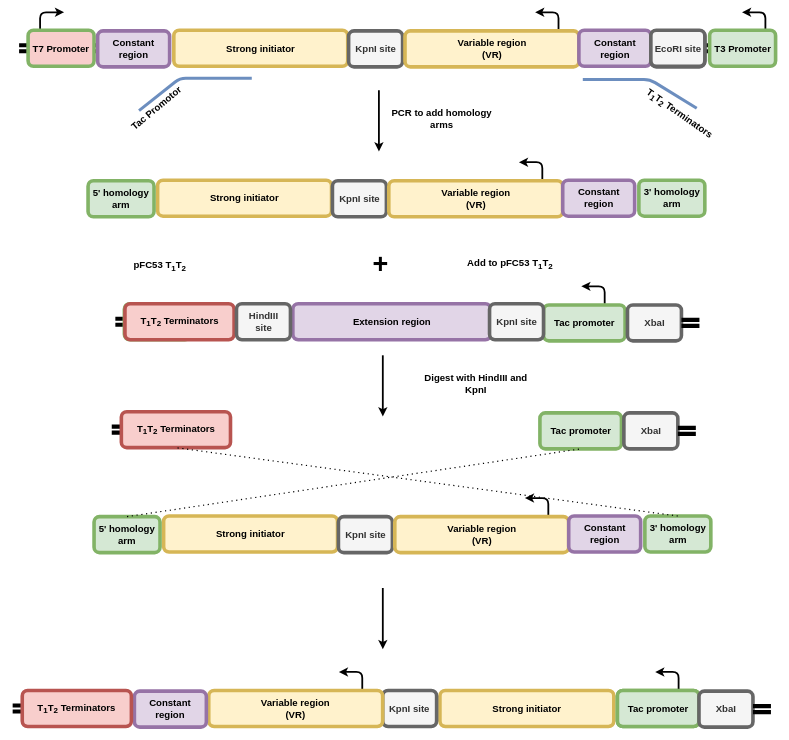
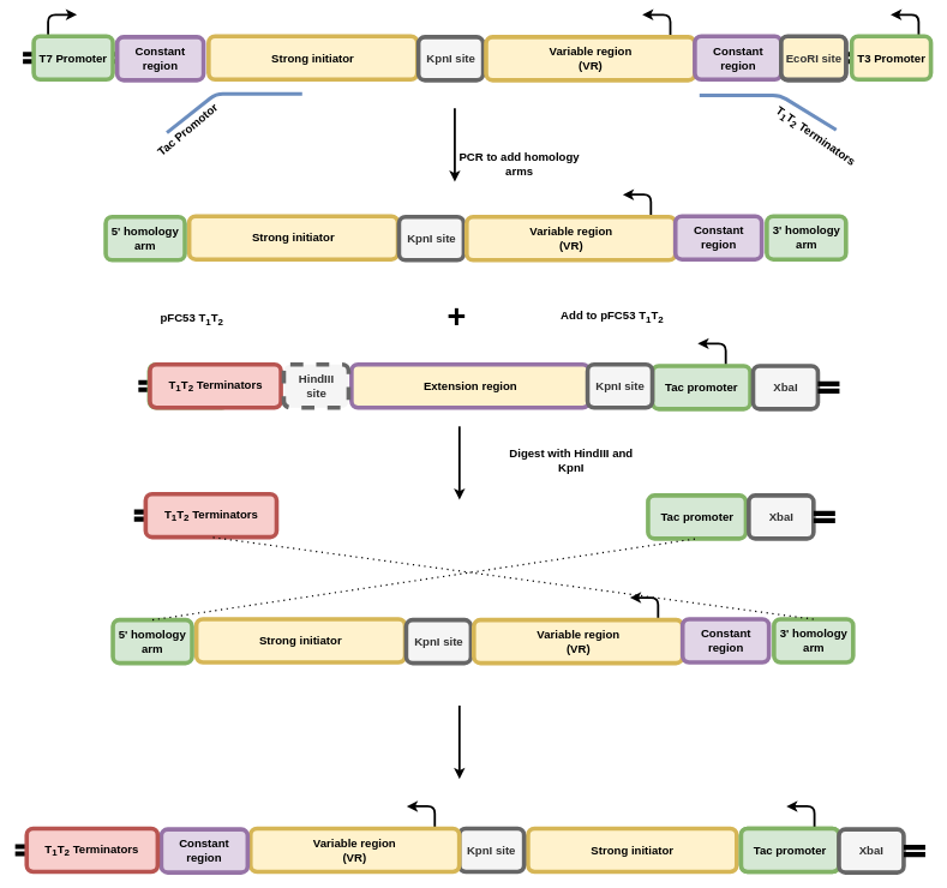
- <mxCell id="6" value="T7 Promoter" style="rounded=1;whiteSpace=wrap;html=1;strokeWidth=6;rotation=0;fillColor=#f8cecc;strokeColor=#82b366;fontStyle=1;fontSize=16;" parent="1" vertex="1"><mxGeometry x="46" y="50" width="110" height="60" as="geometry" /></mxCell>
+ <mxCell id="6" value="T7 Promoter" style="rounded=1;whiteSpace=wrap;html=1;strokeWidth=6;rotation=0;fillColor=#d5e8d4;strokeColor=#82b366;fontStyle=1;fontSize=16;" parent="1" vertex="1"><mxGeometry x="46" y="50" width="110" height="60" as="geometry" /></mxCell>
- <mxCell id="16" value="EcoRI site" style="rounded=1;whiteSpace=wrap;html=1;fillColor=#f5f5f5;strokeColor=#666666;fontStyle=1;fontSize=16;fontColor=#333333;strokeWidth=6;" parent="1" vertex="1"><mxGeometry x="1084.5" y="50" width="90" height="60" as="geometry" /></mxCell>
+ <mxCell id="16" value="EcoRI site" style="rounded=1;whiteSpace=wrap;html=1;fillColor=#fff2cc;strokeColor=#666666;fontStyle=1;fontSize=16;fontColor=#333333;strokeWidth=6;" parent="1" vertex="1"><mxGeometry x="1084.5" y="50" width="90" height="60" as="geometry" /></mxCell>
- <mxCell id="11" value="T3 Promoter" style="rounded=1;whiteSpace=wrap;html=1;strokeWidth=6;rotation=0;fillColor=#d5e8d4;strokeColor=#82b366;fontStyle=1;fontSize=16;" parent="1" vertex="1"><mxGeometry x="1182.5" y="50" width="110" height="60" as="geometry" /></mxCell>
+ <mxCell id="11" value="T3 Promoter" style="rounded=1;whiteSpace=wrap;html=1;strokeWidth=6;rotation=0;fillColor=#fff2cc;strokeColor=#82b366;fontStyle=1;fontSize=16;" parent="1" vertex="1"><mxGeometry x="1182.5" y="50" width="110" height="60" as="geometry" /></mxCell>
- <mxCell id="22" value="PCR to add homology arms" style="text;html=1;strokeColor=none;fillColor=none;align=center;verticalAlign=middle;whiteSpace=wrap;rounded=0;fontSize=16;fontStyle=1" parent="1" vertex="1"><mxGeometry x="647" y="188" width="178" height="20" as="geometry" /></mxCell>
+ <mxCell id="22" value="PCR to add homology arms" style="text;html=1;strokeColor=none;fillColor=none;align=center;verticalAlign=middle;whiteSpace=wrap;rounded=0;fontSize=16;fontStyle=1" parent="1" vertex="1"><mxGeometry x="632" y="218" width="178" height="20" as="geometry" /></mxCell>
- <mxCell id="36" value="HindIII&lt;br&gt;site" style="rounded=1;whiteSpace=wrap;html=1;fillColor=#f5f5f5;strokeColor=#666666;fontStyle=1;fontSize=16;fontColor=#333333;strokeWidth=6;" parent="1" vertex="1"><mxGeometry x="393.5" y="506" width="90" height="60" as="geometry" /></mxCell>
+ <mxCell id="36" value="HindIII&lt;br&gt;site" style="rounded=1;whiteSpace=wrap;html=1;fillColor=#f5f5f5;strokeColor=#666666;fontStyle=1;fontSize=16;fontColor=#333333;strokeWidth=6;dashed=1;" parent="1" vertex="1"><mxGeometry x="393.5" y="506" width="90" height="60" as="geometry" /></mxCell>
- <mxCell id="32" value="Extension region" style="rounded=1;whiteSpace=wrap;html=1;strokeWidth=6;rotation=0;fillColor=#e1d5e7;strokeColor=#9673a6;fontStyle=1;fontSize=16;" parent="1" vertex="1"><mxGeometry x="487.5" y="506" width="330" height="60" as="geometry" /></mxCell>
+ <mxCell id="32" value="Extension region" style="rounded=1;whiteSpace=wrap;html=1;strokeWidth=6;rotation=0;fillColor=#fff2cc;strokeColor=#9673a6;fontStyle=1;fontSize=16;" parent="1" vertex="1"><mxGeometry x="487.5" y="506" width="330" height="60" as="geometry" /></mxCell>
